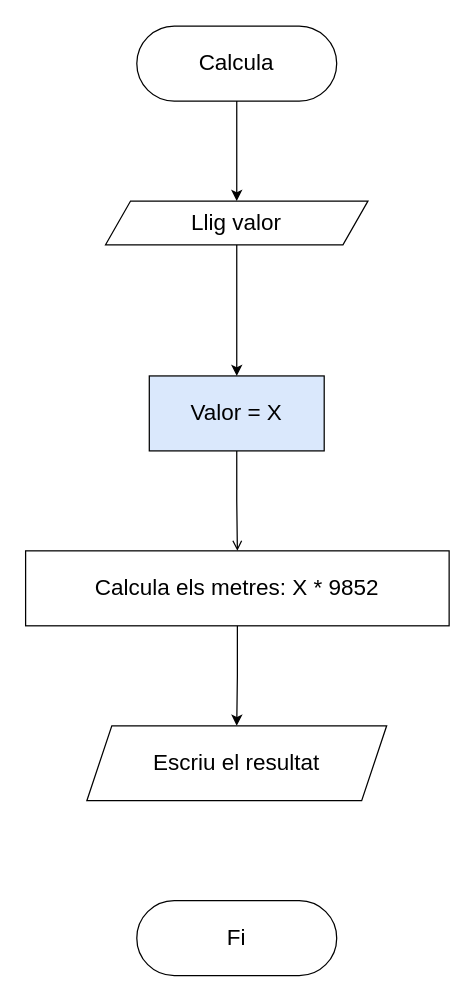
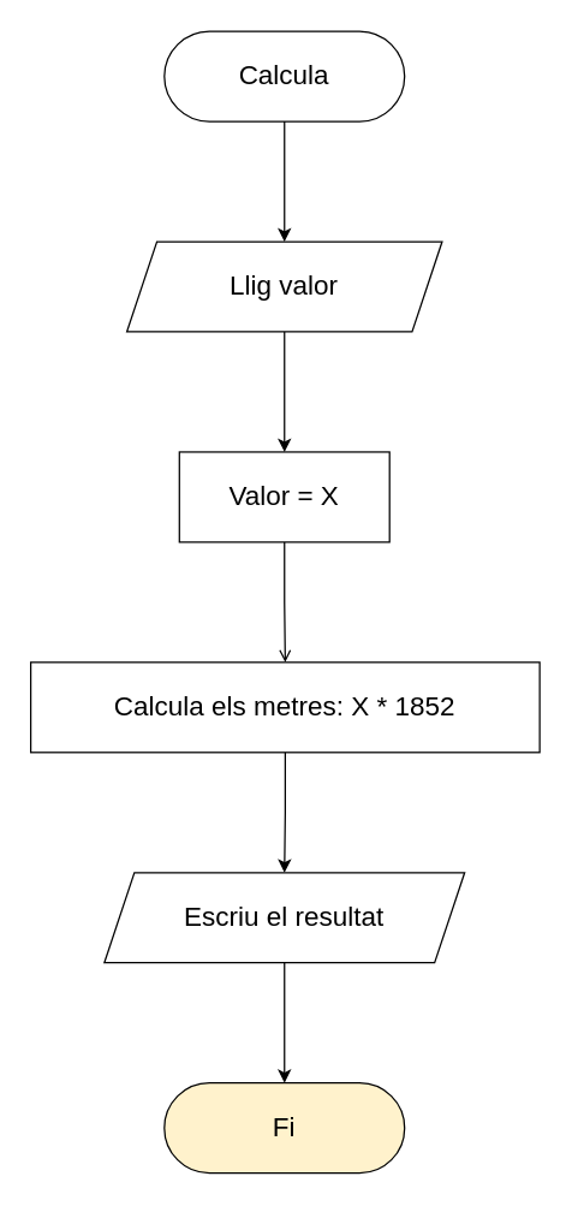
- <mxCell id="5" value="&lt;font style=&quot;font-size: 18px&quot;&gt;Llig valor&lt;/font&gt;" style="shape=parallelogram;perimeter=parallelogramPerimeter;whiteSpace=wrap;html=1;fixedSize=1;" vertex="1" parent="1"><mxGeometry x="84" y="160" width="210" height="35" as="geometry" /></mxCell>
+ <mxCell id="5" value="&lt;font style=&quot;font-size: 18px&quot;&gt;Llig valor&lt;/font&gt;" style="shape=parallelogram;perimeter=parallelogramPerimeter;whiteSpace=wrap;html=1;fixedSize=1;" vertex="1" parent="1"><mxGeometry x="84" y="160" width="210" height="60" as="geometry" /></mxCell>
- <mxCell id="7" value="&lt;font style=&quot;font-size: 18px&quot;&gt;Valor = X&lt;/font&gt;" style="rounded=0;whiteSpace=wrap;html=1;fillColor=#dae8fc;" vertex="1" parent="1"><mxGeometry x="119" y="300" width="140" height="60" as="geometry" /></mxCell>
+ <mxCell id="7" value="&lt;font style=&quot;font-size: 18px&quot;&gt;Valor = X&lt;/font&gt;" style="rounded=0;whiteSpace=wrap;html=1;" vertex="1" parent="1"><mxGeometry x="119" y="300" width="140" height="60" as="geometry" /></mxCell>
- <mxCell id="9" value="&lt;font style=&quot;font-size: 18px&quot;&gt;Calcula els metres: X * 9852&lt;/font&gt;" style="rounded=0;whiteSpace=wrap;html=1;" vertex="1" parent="1"><mxGeometry x="20" y="440" width="339" height="60" as="geometry" /></mxCell>
+ <mxCell id="9" value="&lt;font style=&quot;font-size: 18px&quot;&gt;Calcula els metres: X * 1852&lt;/font&gt;" style="rounded=0;whiteSpace=wrap;html=1;" vertex="1" parent="1"><mxGeometry x="20" y="440" width="339" height="60" as="geometry" /></mxCell>
+ <mxCell id="10" style="edgeStyle=orthogonalEdgeStyle;rounded=0;orthogonalLoop=1;jettySize=auto;html=1;" edge="1" parent="1" source="11" target="12"><mxGeometry relative="1" as="geometry"><mxPoint x="189" y="710" as="targetPoint" /></mxGeometry></mxCell>
- <mxCell id="12" value="&lt;font style=&quot;font-size: 18px&quot;&gt;Fi&lt;/font&gt;" style="rounded=1;whiteSpace=wrap;html=1;arcSize=50;" vertex="1" parent="1"><mxGeometry x="109" y="720" width="160" height="60" as="geometry" /></mxCell>
+ <mxCell id="12" value="&lt;font style=&quot;font-size: 18px&quot;&gt;Fi&lt;/font&gt;" style="rounded=1;whiteSpace=wrap;html=1;arcSize=50;fillColor=#fff2cc;" vertex="1" parent="1"><mxGeometry x="109" y="720" width="160" height="60" as="geometry" /></mxCell>
